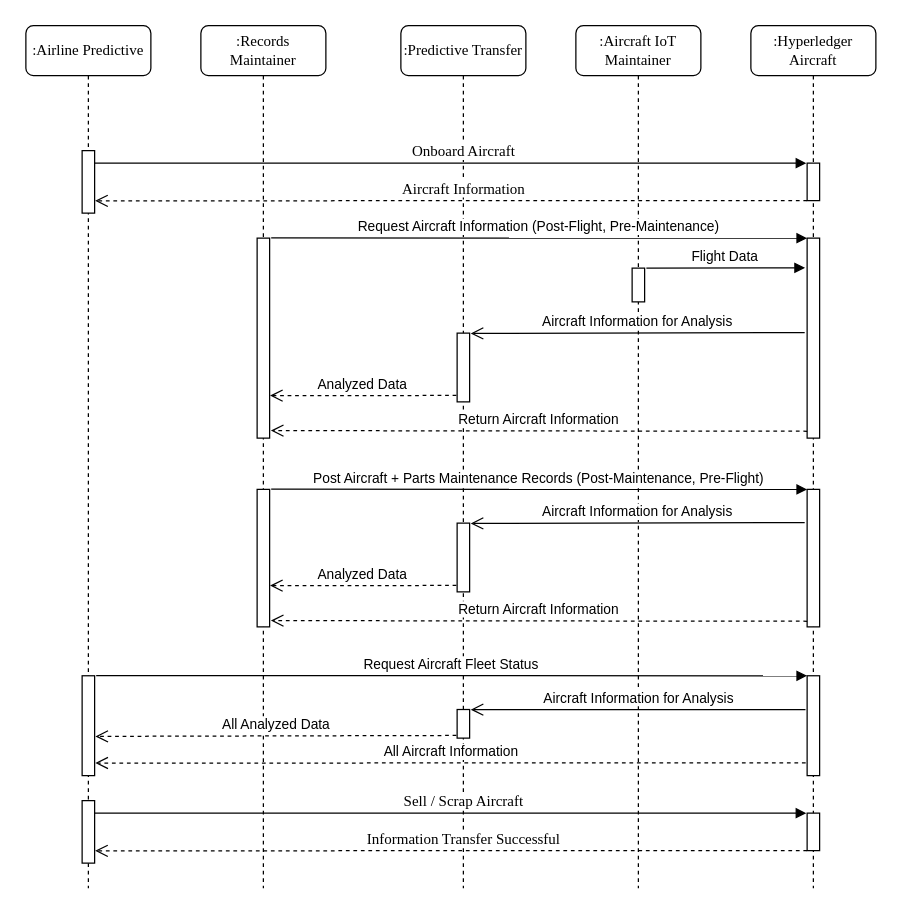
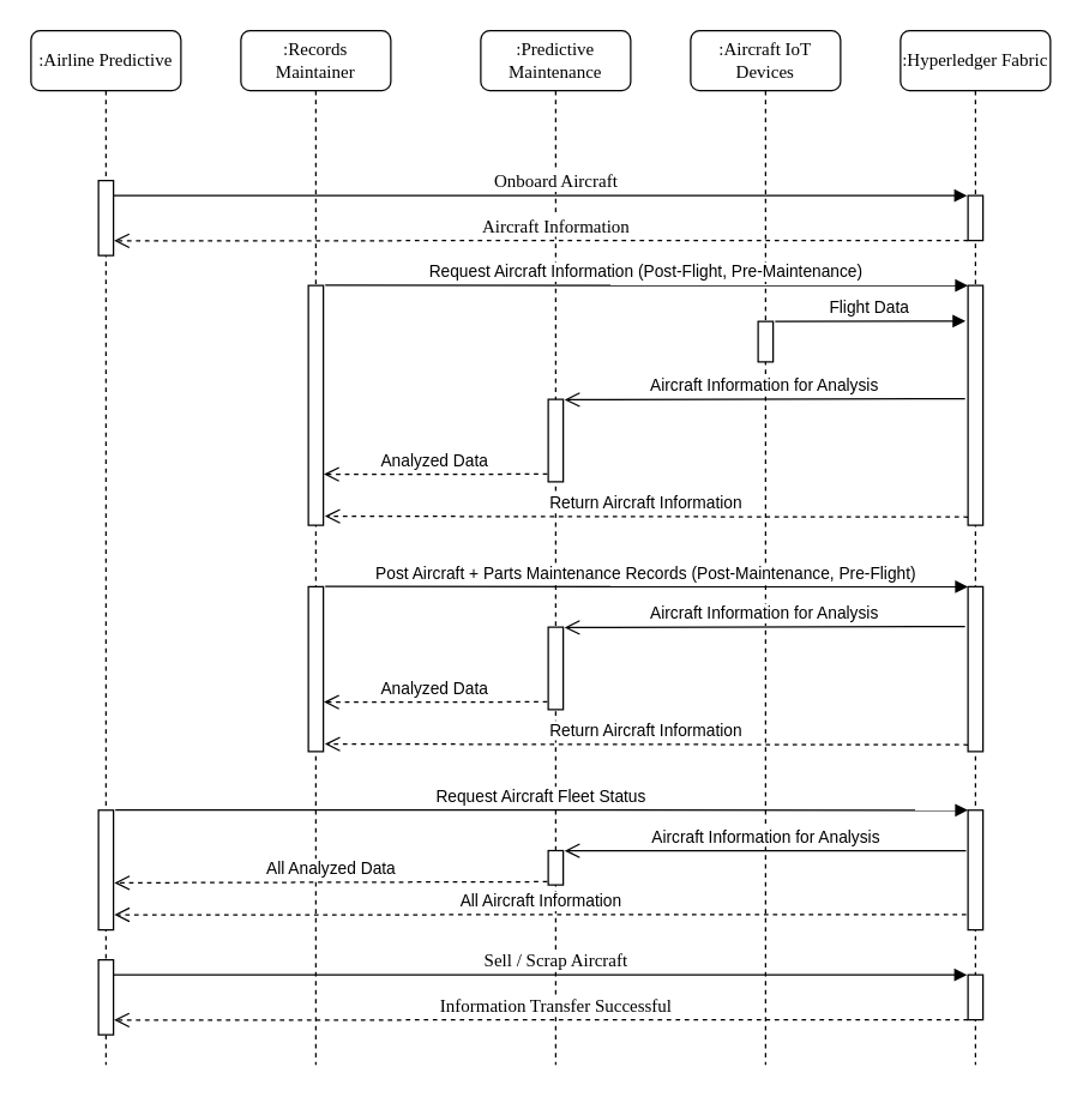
- <mxCell id="4" value=":Predictive Transfer" style="shape=umlLifeline;perimeter=lifelinePerimeter;whiteSpace=wrap;html=1;container=1;collapsible=0;recursiveResize=0;outlineConnect=0;rounded=1;shadow=0;comic=0;labelBackgroundColor=none;strokeWidth=1;fontFamily=Verdana;fontSize=12;align=center;" parent="1" vertex="1"><mxGeometry x="320" y="20" width="100" height="690" as="geometry" /></mxCell>
+ <mxCell id="4" value=":Predictive Maintenance" style="shape=umlLifeline;perimeter=lifelinePerimeter;whiteSpace=wrap;html=1;container=1;collapsible=0;recursiveResize=0;outlineConnect=0;rounded=1;shadow=0;comic=0;labelBackgroundColor=none;strokeWidth=1;fontFamily=Verdana;fontSize=12;align=center;" parent="1" vertex="1"><mxGeometry x="320" y="20" width="100" height="690" as="geometry" /></mxCell>
- <mxCell id="7" value=":Aircraft IoT Maintainer" style="shape=umlLifeline;perimeter=lifelinePerimeter;whiteSpace=wrap;html=1;container=1;collapsible=0;recursiveResize=0;outlineConnect=0;rounded=1;shadow=0;comic=0;labelBackgroundColor=none;strokeWidth=1;fontFamily=Verdana;fontSize=12;align=center;" parent="1" vertex="1"><mxGeometry x="460" y="20" width="100" height="690" as="geometry" /></mxCell>
+ <mxCell id="7" value=":Aircraft IoT Devices" style="shape=umlLifeline;perimeter=lifelinePerimeter;whiteSpace=wrap;html=1;container=1;collapsible=0;recursiveResize=0;outlineConnect=0;rounded=1;shadow=0;comic=0;labelBackgroundColor=none;strokeWidth=1;fontFamily=Verdana;fontSize=12;align=center;" parent="1" vertex="1"><mxGeometry x="460" y="20" width="100" height="690" as="geometry" /></mxCell>
- <mxCell id="9" value=":Hyperledger Aircraft" style="shape=umlLifeline;perimeter=lifelinePerimeter;whiteSpace=wrap;html=1;container=1;collapsible=0;recursiveResize=0;outlineConnect=0;rounded=1;shadow=0;comic=0;labelBackgroundColor=none;strokeWidth=1;fontFamily=Verdana;fontSize=12;align=center;" parent="1" vertex="1"><mxGeometry x="600" y="20" width="100" height="690" as="geometry" /></mxCell>
+ <mxCell id="9" value=":Hyperledger Fabric" style="shape=umlLifeline;perimeter=lifelinePerimeter;whiteSpace=wrap;html=1;container=1;collapsible=0;recursiveResize=0;outlineConnect=0;rounded=1;shadow=0;comic=0;labelBackgroundColor=none;strokeWidth=1;fontFamily=Verdana;fontSize=12;align=center;" parent="1" vertex="1"><mxGeometry x="600" y="20" width="100" height="690" as="geometry" /></mxCell>
